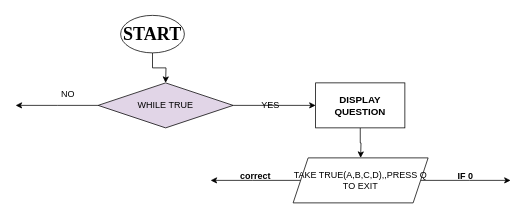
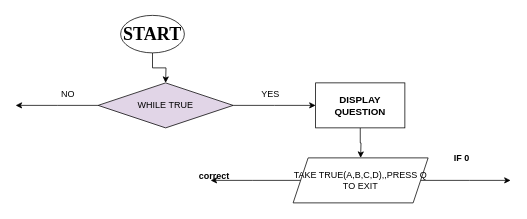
- <mxCell id="7" value="YES" style="text;html=1;strokeColor=none;fillColor=none;align=center;verticalAlign=middle;whiteSpace=wrap;rounded=0;" vertex="1" parent="1"><mxGeometry x="330" y="125" width="60" height="30" as="geometry" /></mxCell>
+ <mxCell id="7" value="YES" style="text;html=1;strokeColor=none;fillColor=none;align=center;verticalAlign=middle;whiteSpace=wrap;rounded=0;" vertex="1" parent="1"><mxGeometry x="330" y="110" width="60" height="30" as="geometry" /></mxCell>
- <mxCell id="14" value="correct" style="text;html=1;strokeColor=none;fillColor=none;align=center;verticalAlign=middle;whiteSpace=wrap;rounded=0;fontSize=12;fontStyle=1" vertex="1" parent="1"><mxGeometry x="310" y="220" width="60" height="30" as="geometry" /></mxCell>
+ <mxCell id="14" value="correct" style="text;html=1;strokeColor=none;fillColor=none;align=center;verticalAlign=middle;whiteSpace=wrap;rounded=0;fontSize=12;fontStyle=1" vertex="1" parent="1"><mxGeometry x="255" y="220" width="60" height="30" as="geometry" /></mxCell>
- <mxCell id="15" value="IF 0" style="text;html=1;strokeColor=none;fillColor=none;align=center;verticalAlign=middle;whiteSpace=wrap;rounded=0;fontSize=12;fontStyle=1" vertex="1" parent="1"><mxGeometry x="590" y="220" width="60" height="30" as="geometry" /></mxCell>
+ <mxCell id="15" value="IF 0" style="text;html=1;strokeColor=none;fillColor=none;align=center;verticalAlign=middle;whiteSpace=wrap;rounded=0;fontSize=12;fontStyle=1" vertex="1" parent="1"><mxGeometry x="585" y="195" width="60" height="30" as="geometry" /></mxCell>
